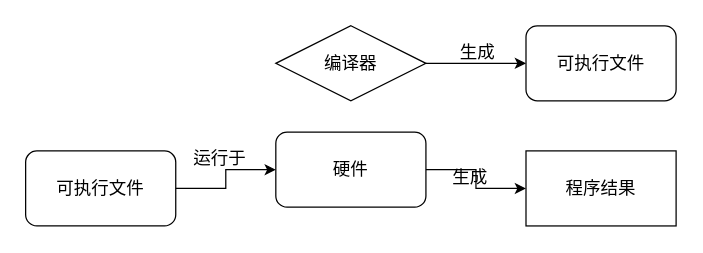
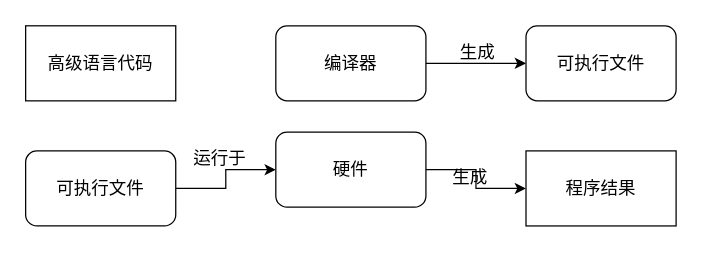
+ <mxCell id="2" value="&lt;font style=&quot;font-size: 14px;&quot;&gt;高级语言代码&lt;/font&gt;" style="rounded=0;whiteSpace=wrap;html=1;fillColor=none;" parent="1" vertex="1"><mxGeometry x="20" y="20" width="120" height="60" as="geometry" /></mxCell>
- <mxCell id="5" value="编译器" style="rhombus;whiteSpace=wrap;html=1;fontSize=14;fillColor=none;" parent="1" vertex="1"><mxGeometry x="220" y="20" width="120" height="60" as="geometry" /></mxCell>
+ <mxCell id="5" value="编译器" style="rounded=1;whiteSpace=wrap;html=1;fontSize=14;fillColor=none;" parent="1" vertex="1"><mxGeometry x="220" y="20" width="120" height="60" as="geometry" /></mxCell>
